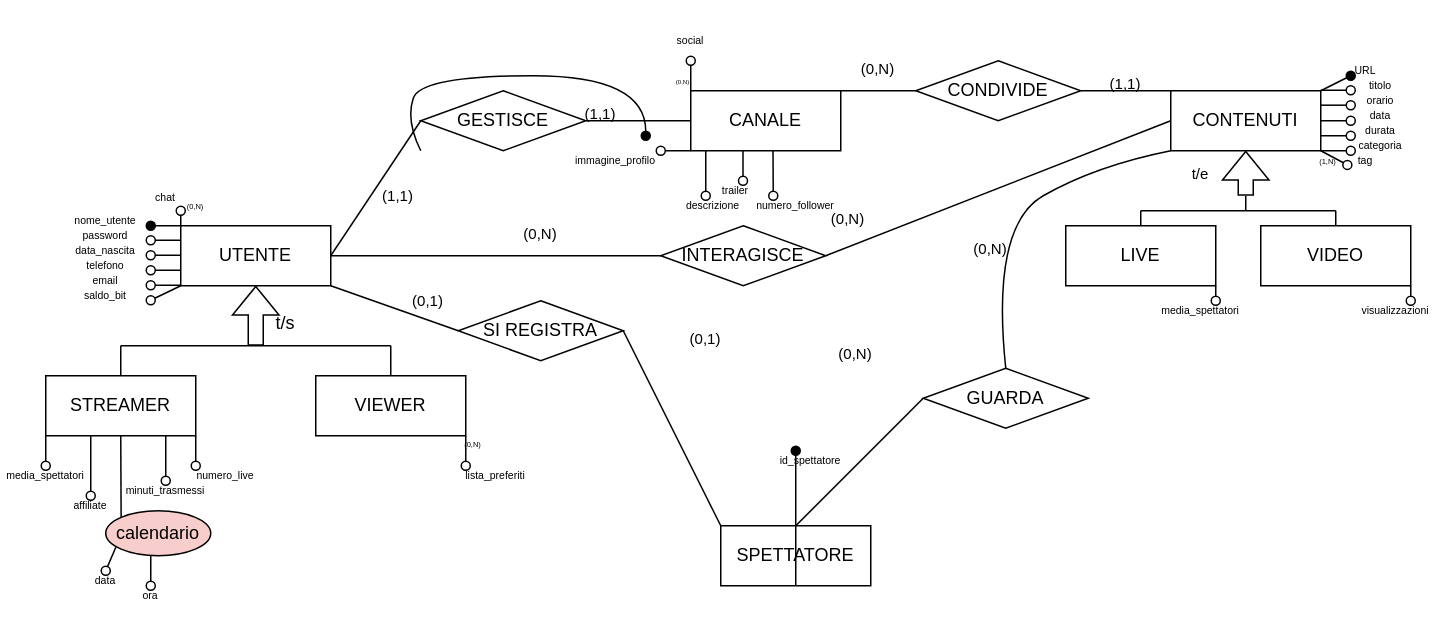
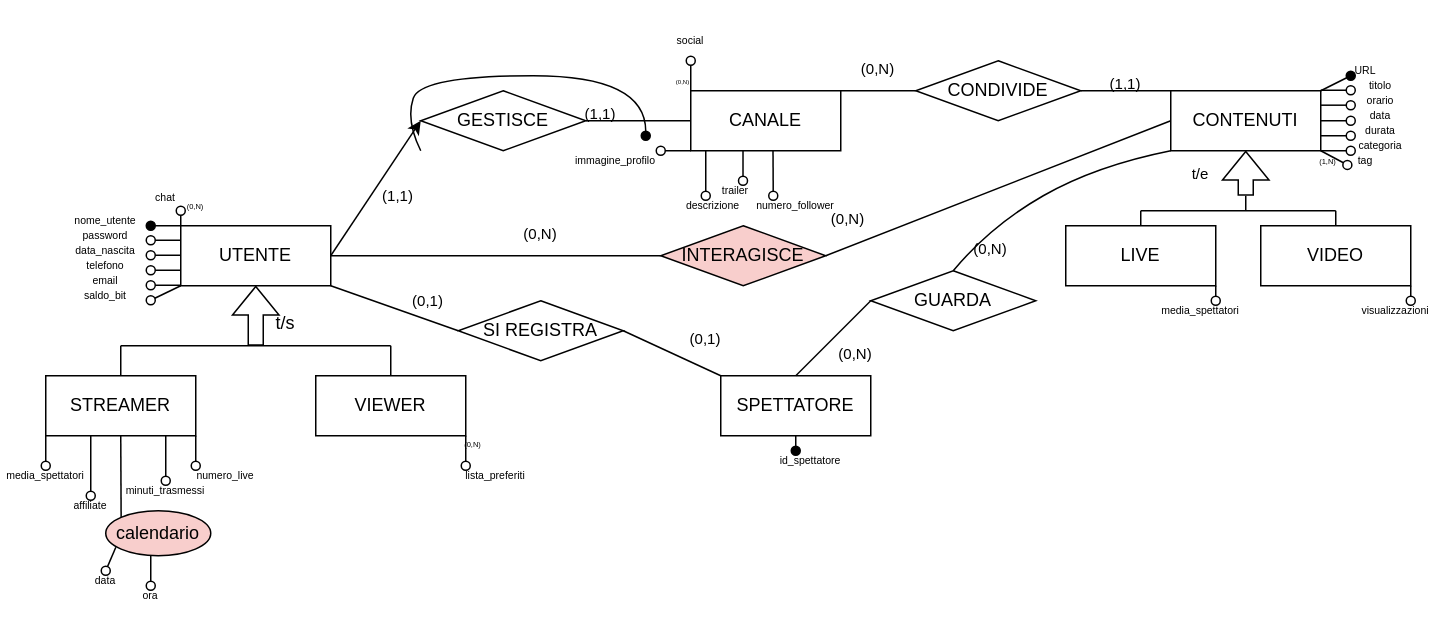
- <mxCell id="11" value="" style="endArrow=none;html=1;rounded=0;exitX=1;exitY=0.5;exitDx=0;exitDy=0;entryX=0;entryY=0.5;entryDx=0;entryDy=0;" parent="1" source="2" target="10" edge="1"><mxGeometry width="50" height="50" relative="1" as="geometry"><mxPoint x="260" y="120" as="sourcePoint" /><mxPoint x="310" y="70" as="targetPoint" /></mxGeometry></mxCell>
+ <mxCell id="11" value="" style="endArrow=classic;html=1;rounded=0;exitX=1;exitY=0.5;exitDx=0;exitDy=0;entryX=0;entryY=0.5;entryDx=0;entryDy=0;" parent="1" source="2" target="10" edge="1"><mxGeometry width="50" height="50" relative="1" as="geometry"><mxPoint x="260" y="120" as="sourcePoint" /><mxPoint x="310" y="70" as="targetPoint" /></mxGeometry></mxCell>
- <mxCell id="76" value="INTERAGISCE" style="rhombus;whiteSpace=wrap;html=1;" parent="1" vertex="1"><mxGeometry x="440" y="150" width="110" height="40" as="geometry" /></mxCell>
+ <mxCell id="76" value="INTERAGISCE" style="rhombus;whiteSpace=wrap;html=1;fillColor=#f8cecc;" parent="1" vertex="1"><mxGeometry x="440" y="150" width="110" height="40" as="geometry" /></mxCell>
- <mxCell id="19" value="GUARDA" style="rhombus;whiteSpace=wrap;html=1;" parent="1" vertex="1"><mxGeometry x="615" y="245" width="110" height="40" as="geometry" /></mxCell>
+ <mxCell id="19" value="GUARDA" style="rhombus;whiteSpace=wrap;html=1;" parent="1" vertex="1"><mxGeometry x="580" y="180" width="110" height="40" as="geometry" /></mxCell>
- <mxCell id="18" value="SPETTATORE" style="rounded=0;whiteSpace=wrap;html=1;" parent="1" vertex="1"><mxGeometry x="480" y="350" width="100" height="40" as="geometry" /></mxCell>
+ <mxCell id="18" value="SPETTATORE" style="rounded=0;whiteSpace=wrap;html=1;" parent="1" vertex="1"><mxGeometry x="480" y="250" width="100" height="40" as="geometry" /></mxCell>
